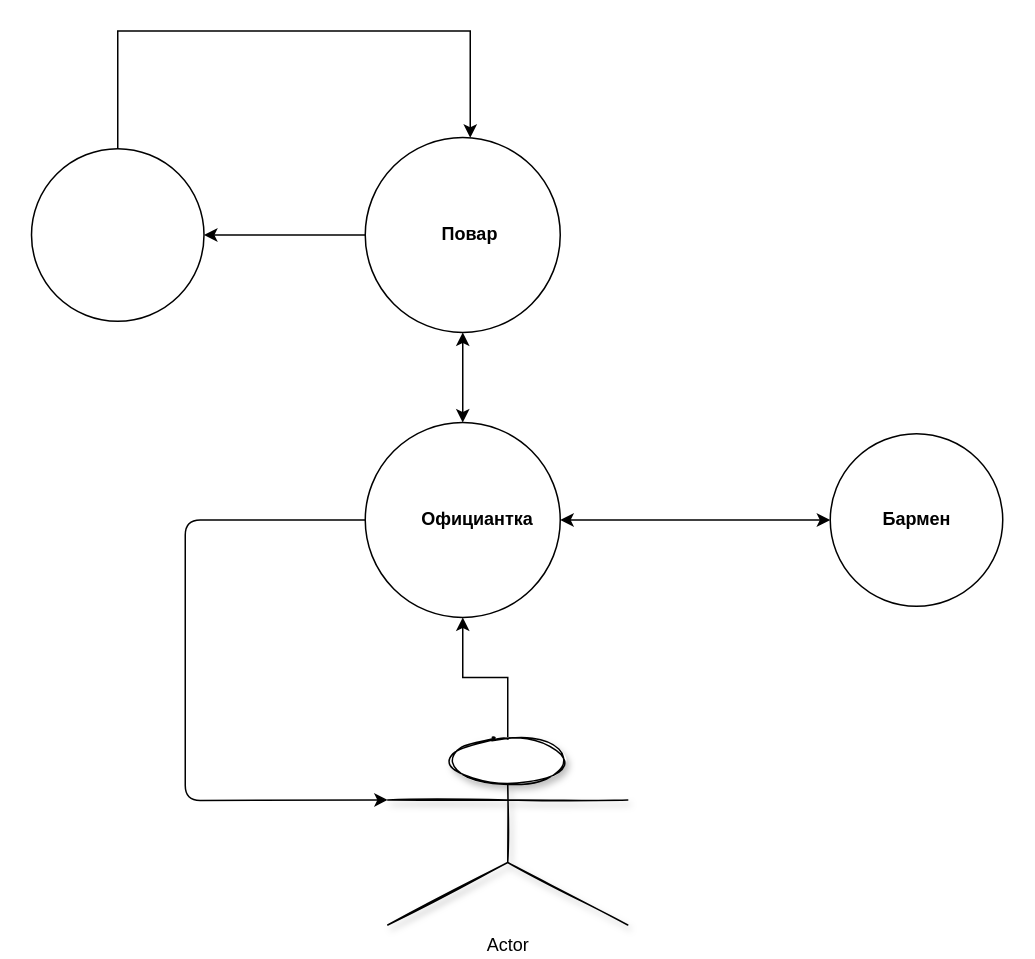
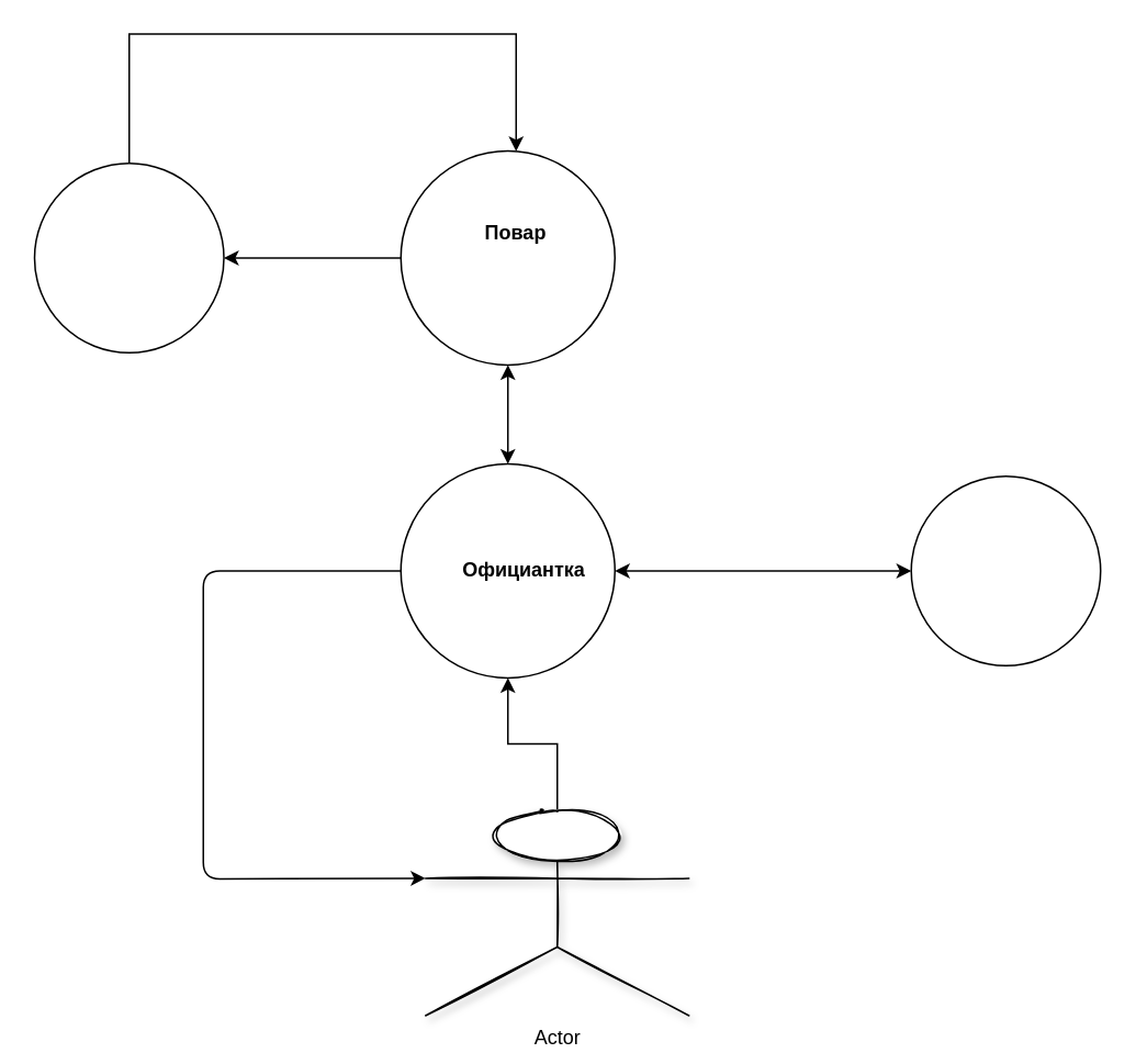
- <mxCell id="9" value="&lt;b&gt;Повар&lt;/b&gt;" style="text;html=1;strokeColor=none;fillColor=none;align=center;verticalAlign=middle;whiteSpace=wrap;rounded=0;" vertex="1" parent="1"><mxGeometry x="283" y="136" width="60" height="40" as="geometry" /></mxCell>
+ <mxCell id="9" value="&lt;b&gt;Повар&lt;/b&gt;" style="text;html=1;strokeColor=none;fillColor=none;align=center;verticalAlign=middle;whiteSpace=wrap;rounded=0;" vertex="1" parent="1"><mxGeometry x="283" y="121" width="60" height="40" as="geometry" /></mxCell>
- <mxCell id="10" value="Бармен" style="text;html=1;strokeColor=none;fillColor=none;align=center;verticalAlign=middle;whiteSpace=wrap;rounded=0;fontStyle=1" vertex="1" parent="1"><mxGeometry x="590.5" y="336" width="40" height="20" as="geometry" /></mxCell>
